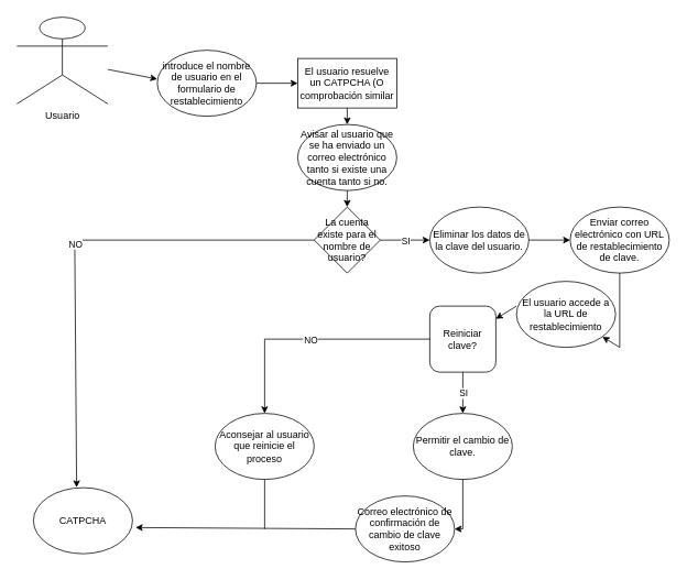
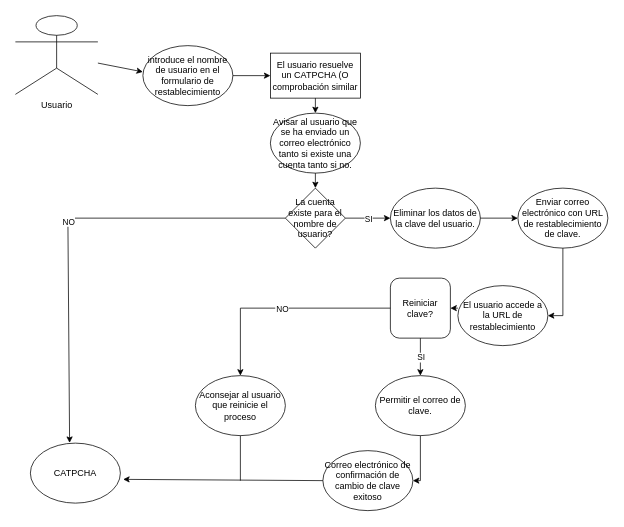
- <mxCell id="19" value="El usuario accede a la URL de restablecimiento" style="ellipse;whiteSpace=wrap;html=1;" vertex="1" parent="1"><mxGeometry x="625" y="340" width="120" height="80" as="geometry" /></mxCell>
+ <mxCell id="19" value="El usuario accede a la URL de restablecimiento" style="ellipse;whiteSpace=wrap;html=1;" vertex="1" parent="1"><mxGeometry x="610" y="380" width="120" height="80" as="geometry" /></mxCell>
- <mxCell id="27" value="Permitir el cambio de clave." style="ellipse;whiteSpace=wrap;html=1;" vertex="1" parent="1"><mxGeometry x="500" y="500" width="120" height="80" as="geometry" /></mxCell>
+ <mxCell id="27" value="Permitir el correo de clave." style="ellipse;whiteSpace=wrap;html=1;" vertex="1" parent="1"><mxGeometry x="500" y="500" width="120" height="80" as="geometry" /></mxCell>
